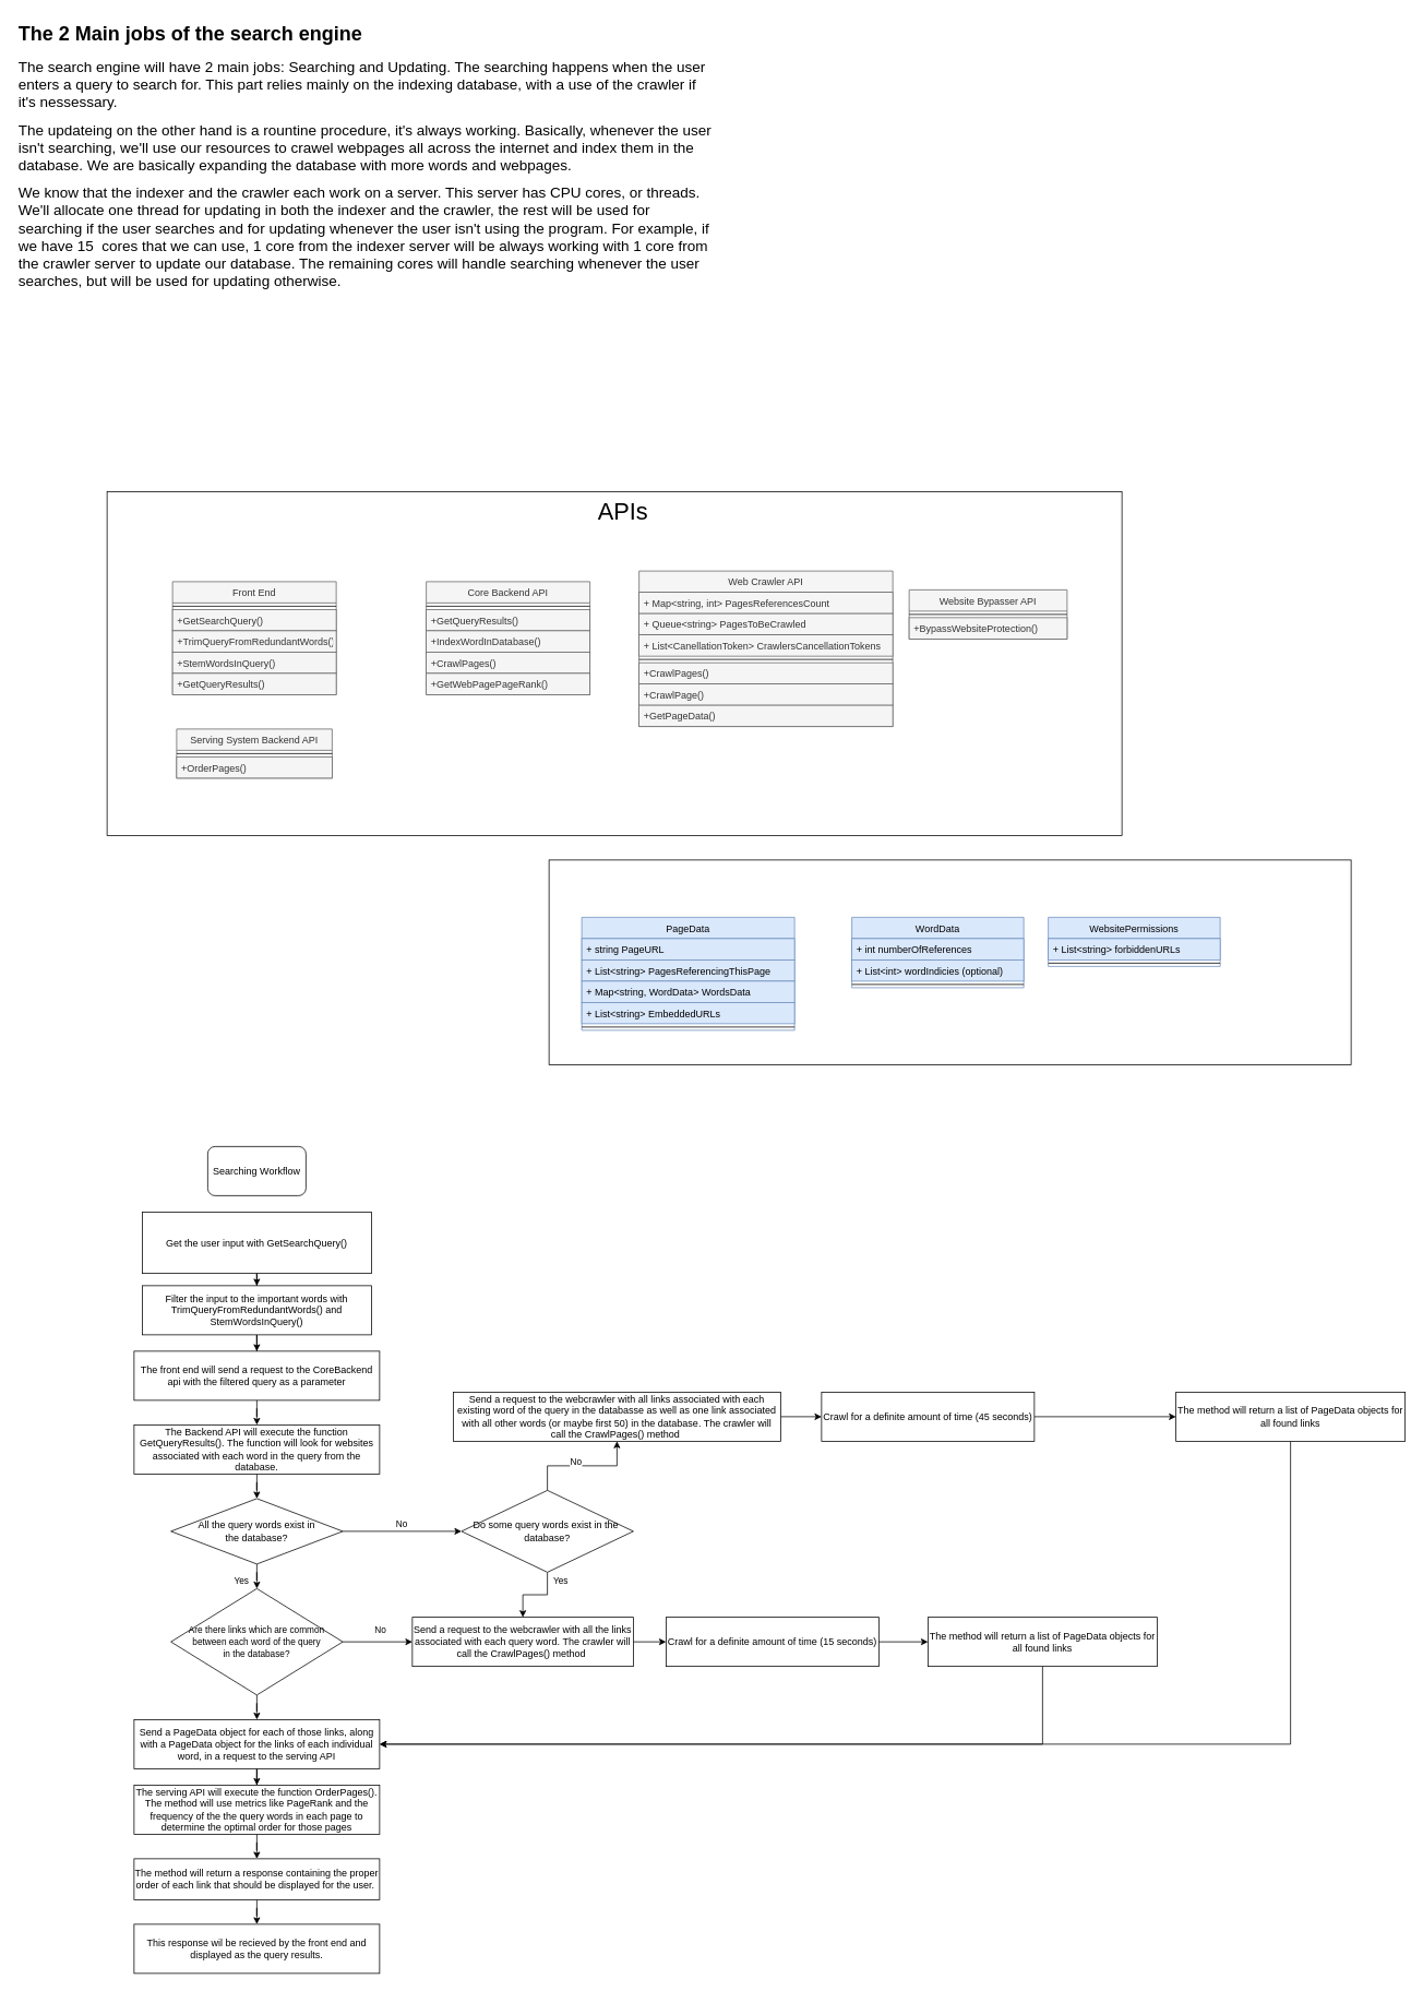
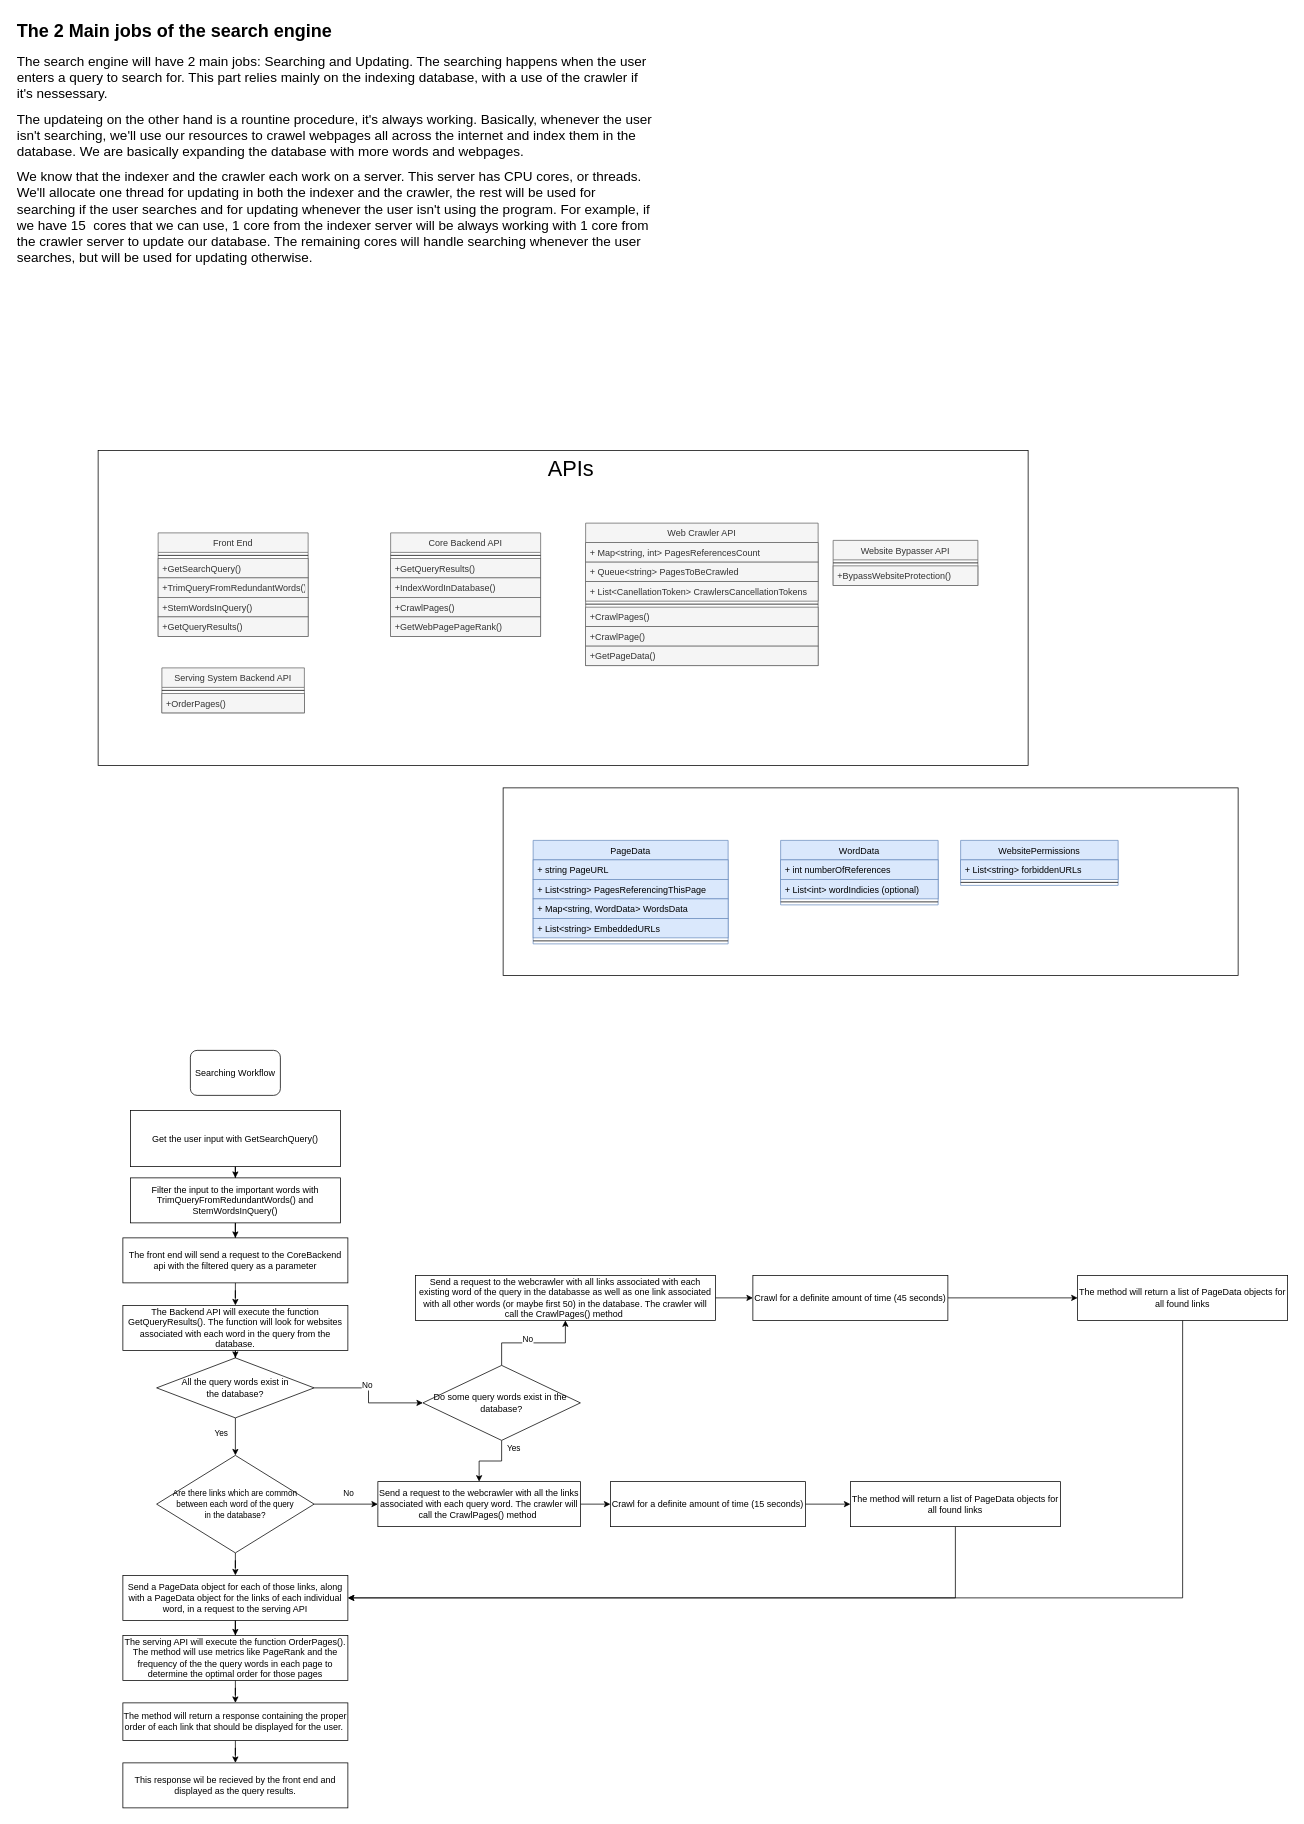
- <mxCell id="56" value="All the query words exist in&lt;div&gt;the database?&lt;/div&gt;" style="rhombus;whiteSpace=wrap;html=1;rounded=0;" parent="1" vertex="1"><mxGeometry x="208" y="1830" width="210" height="80" as="geometry" /></mxCell>
+ <mxCell id="56" value="All the query words exist in&lt;div&gt;the database?&lt;/div&gt;" style="rhombus;whiteSpace=wrap;html=1;rounded=0;" parent="1" vertex="1"><mxGeometry x="208" y="1810" width="210" height="80" as="geometry" /></mxCell>
